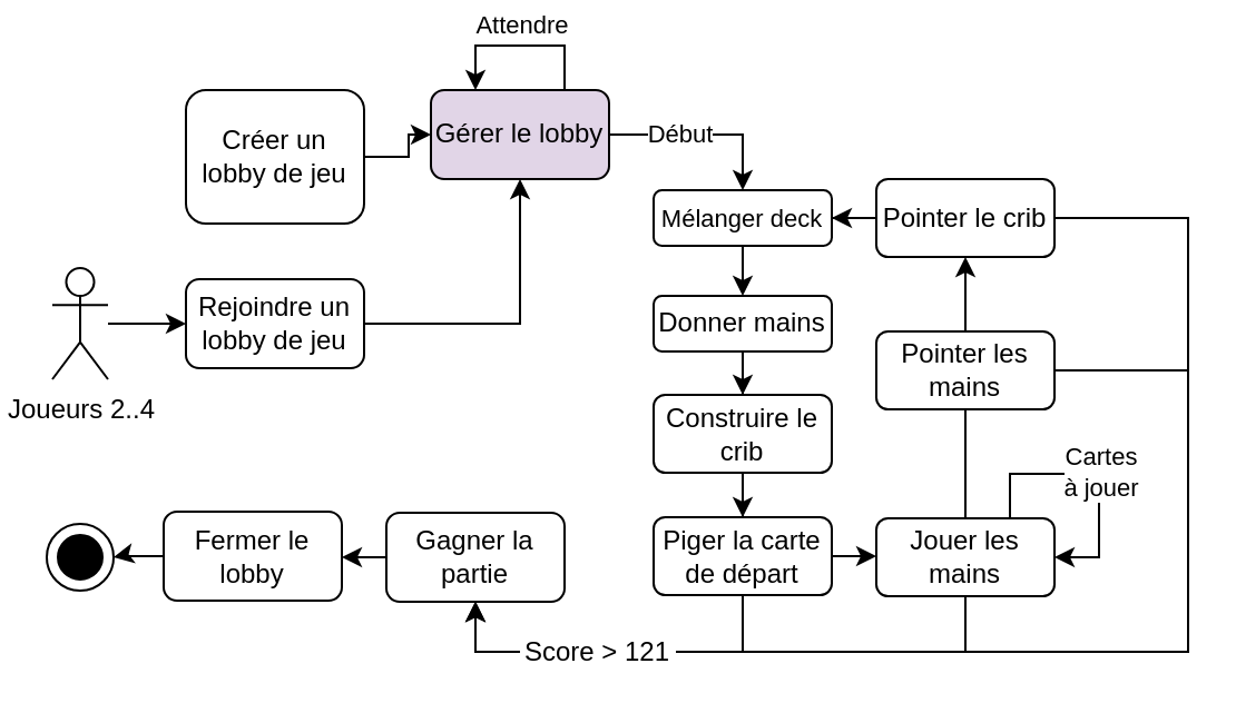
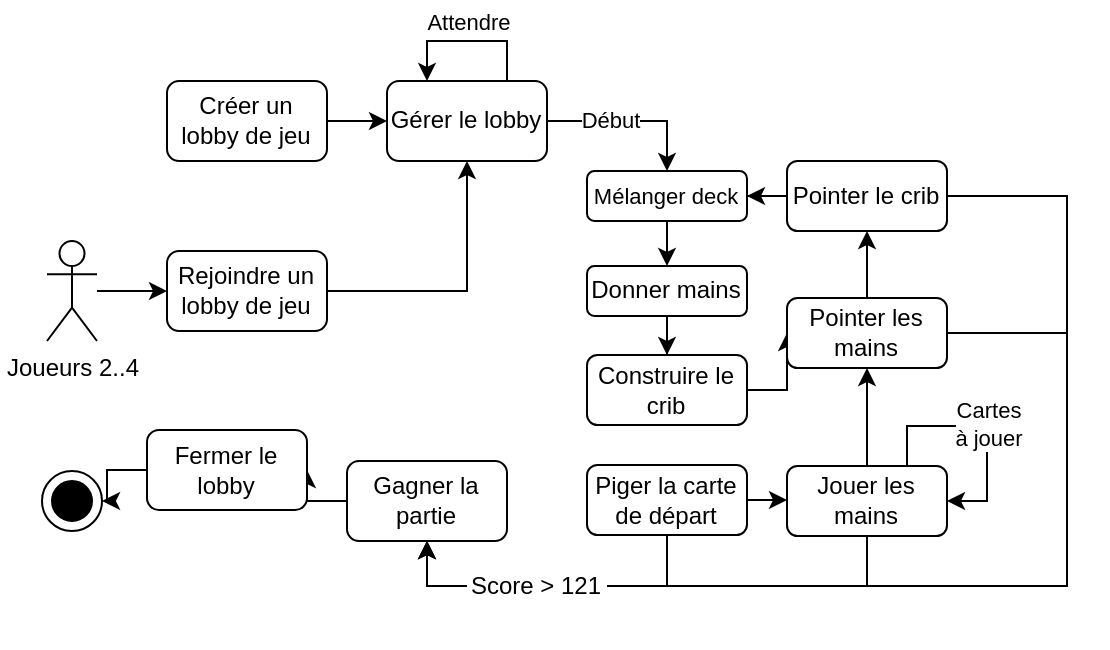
- <mxCell id="6" value="Gérer le lobby" style="rounded=1;whiteSpace=wrap;html=1;fillColor=#e1d5e7;" parent="1" vertex="1"><mxGeometry x="193" y="40" width="80" height="40" as="geometry" /></mxCell>
+ <mxCell id="6" value="Gérer le lobby" style="rounded=1;whiteSpace=wrap;html=1;" parent="1" vertex="1"><mxGeometry x="193" y="40" width="80" height="40" as="geometry" /></mxCell>
- <mxCell id="3" value="Créer un lobby de jeu" style="rounded=1;whiteSpace=wrap;html=1;" parent="1" vertex="1"><mxGeometry x="83" y="40" width="80" height="60" as="geometry" /></mxCell>
+ <mxCell id="3" value="Créer un lobby de jeu" style="rounded=1;whiteSpace=wrap;html=1;" parent="1" vertex="1"><mxGeometry x="83" y="40" width="80" height="40" as="geometry" /></mxCell>
- <mxCell id="21" style="edgeStyle=orthogonalEdgeStyle;rounded=0;orthogonalLoop=1;jettySize=auto;html=1;entryX=0.5;entryY=1;entryDx=0;entryDy=0;endArrow=none;" parent="1" source="23" target="26" edge="1"><mxGeometry relative="1" as="geometry" /></mxCell>
+ <mxCell id="21" style="edgeStyle=orthogonalEdgeStyle;rounded=0;orthogonalLoop=1;jettySize=auto;html=1;entryX=0.5;entryY=1;entryDx=0;entryDy=0;" parent="1" source="23" target="26" edge="1"><mxGeometry relative="1" as="geometry" /></mxCell>
- <mxCell id="19" style="edgeStyle=orthogonalEdgeStyle;rounded=0;orthogonalLoop=1;jettySize=auto;html=1;entryX=0.5;entryY=0;entryDx=0;entryDy=0;" parent="1" source="20" target="18" edge="1"><mxGeometry relative="1" as="geometry" /></mxCell>
+ <mxCell id="19" style="edgeStyle=orthogonalEdgeStyle;rounded=0;orthogonalLoop=1;jettySize=auto;html=1;" parent="1" source="20" target="26" edge="1"><mxGeometry relative="1" as="geometry" /></mxCell>
- <mxCell id="35" value="Fermer le lobby" style="rounded=1;whiteSpace=wrap;html=1;" parent="1" vertex="1"><mxGeometry x="73" y="229.5" width="80" height="40" as="geometry" /></mxCell>
+ <mxCell id="35" value="Fermer le lobby" style="rounded=1;whiteSpace=wrap;html=1;" parent="1" vertex="1"><mxGeometry x="73" y="214.5" width="80" height="40" as="geometry" /></mxCell>
